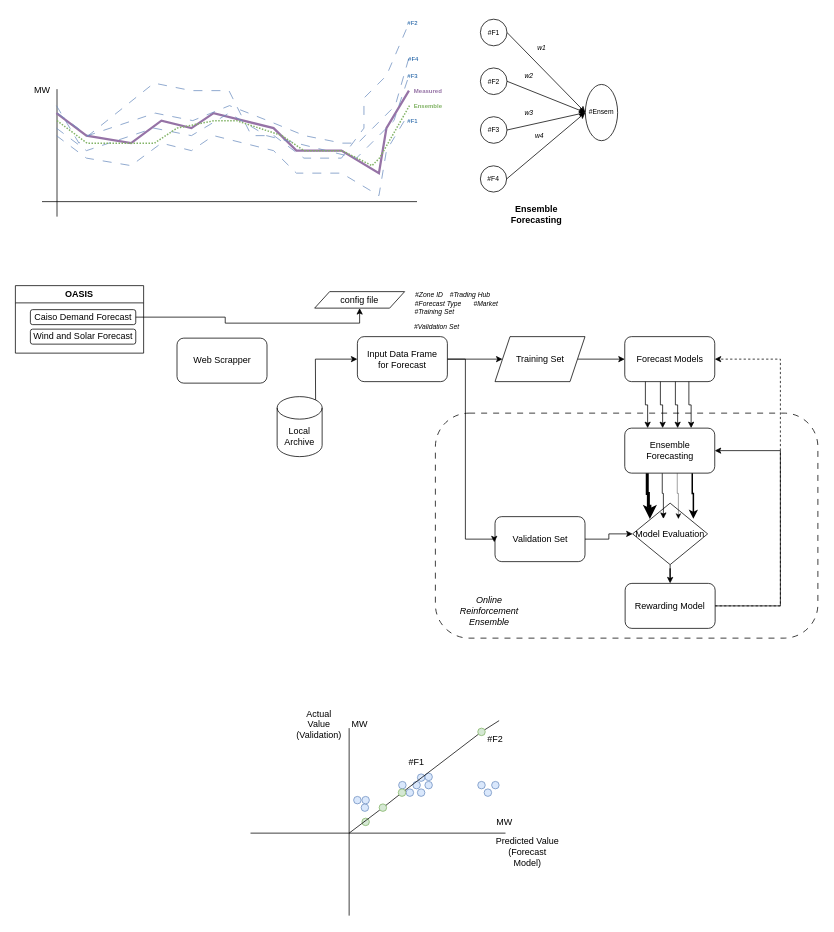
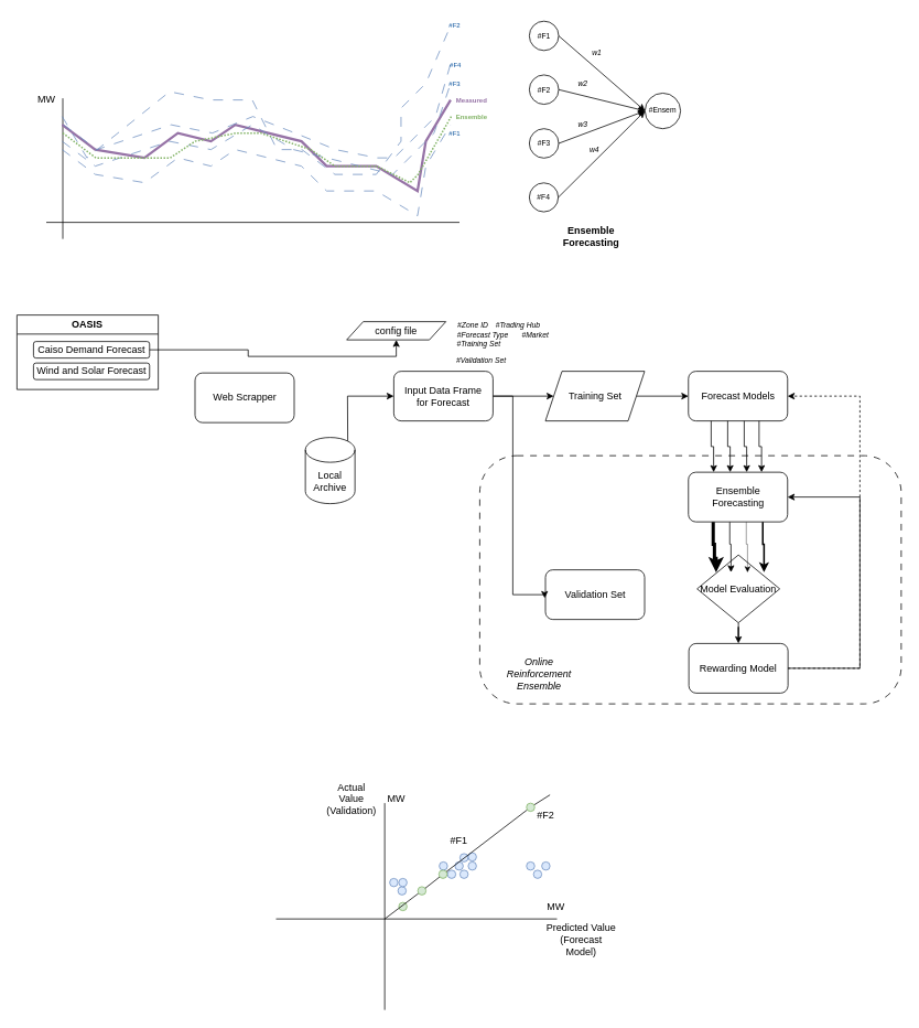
- <mxCell id="47" value="#Ensem" style="ellipse;whiteSpace=wrap;html=1;aspect=fixed;fontSize=9;" parent="1" vertex="1"><mxGeometry x="780" y="111.75" width="43" height="75" as="geometry" /></mxCell>
+ <mxCell id="47" value="#Ensem" style="ellipse;whiteSpace=wrap;html=1;aspect=fixed;fontSize=9;" parent="1" vertex="1"><mxGeometry x="780" y="111.75" width="43" height="43" as="geometry" /></mxCell>
- <mxCell id="17" style="edgeStyle=orthogonalEdgeStyle;rounded=0;orthogonalLoop=1;jettySize=auto;html=1;entryX=0;entryY=0.5;entryDx=0;entryDy=0;" parent="1" source="18" target="24" edge="1"><mxGeometry relative="1" as="geometry" /></mxCell>
